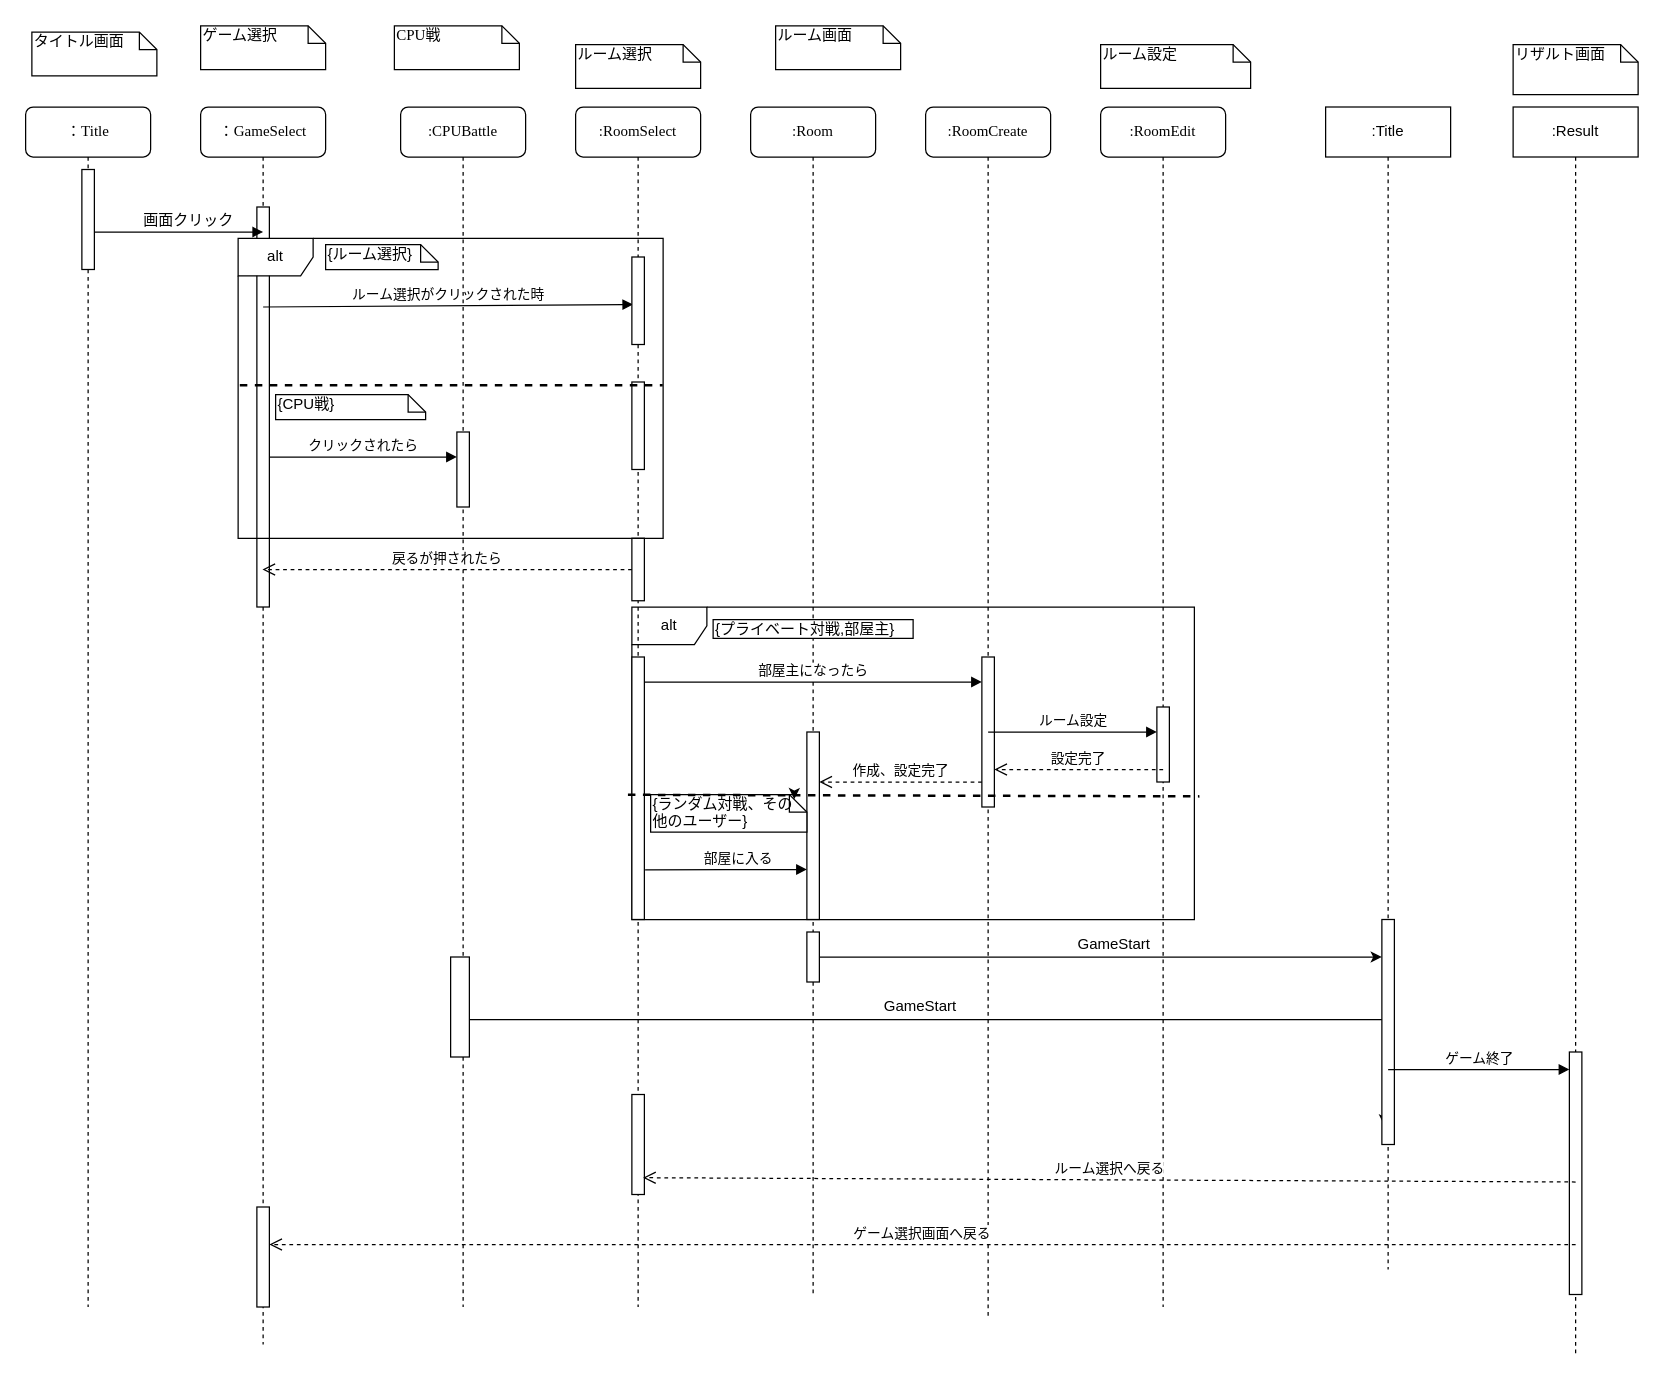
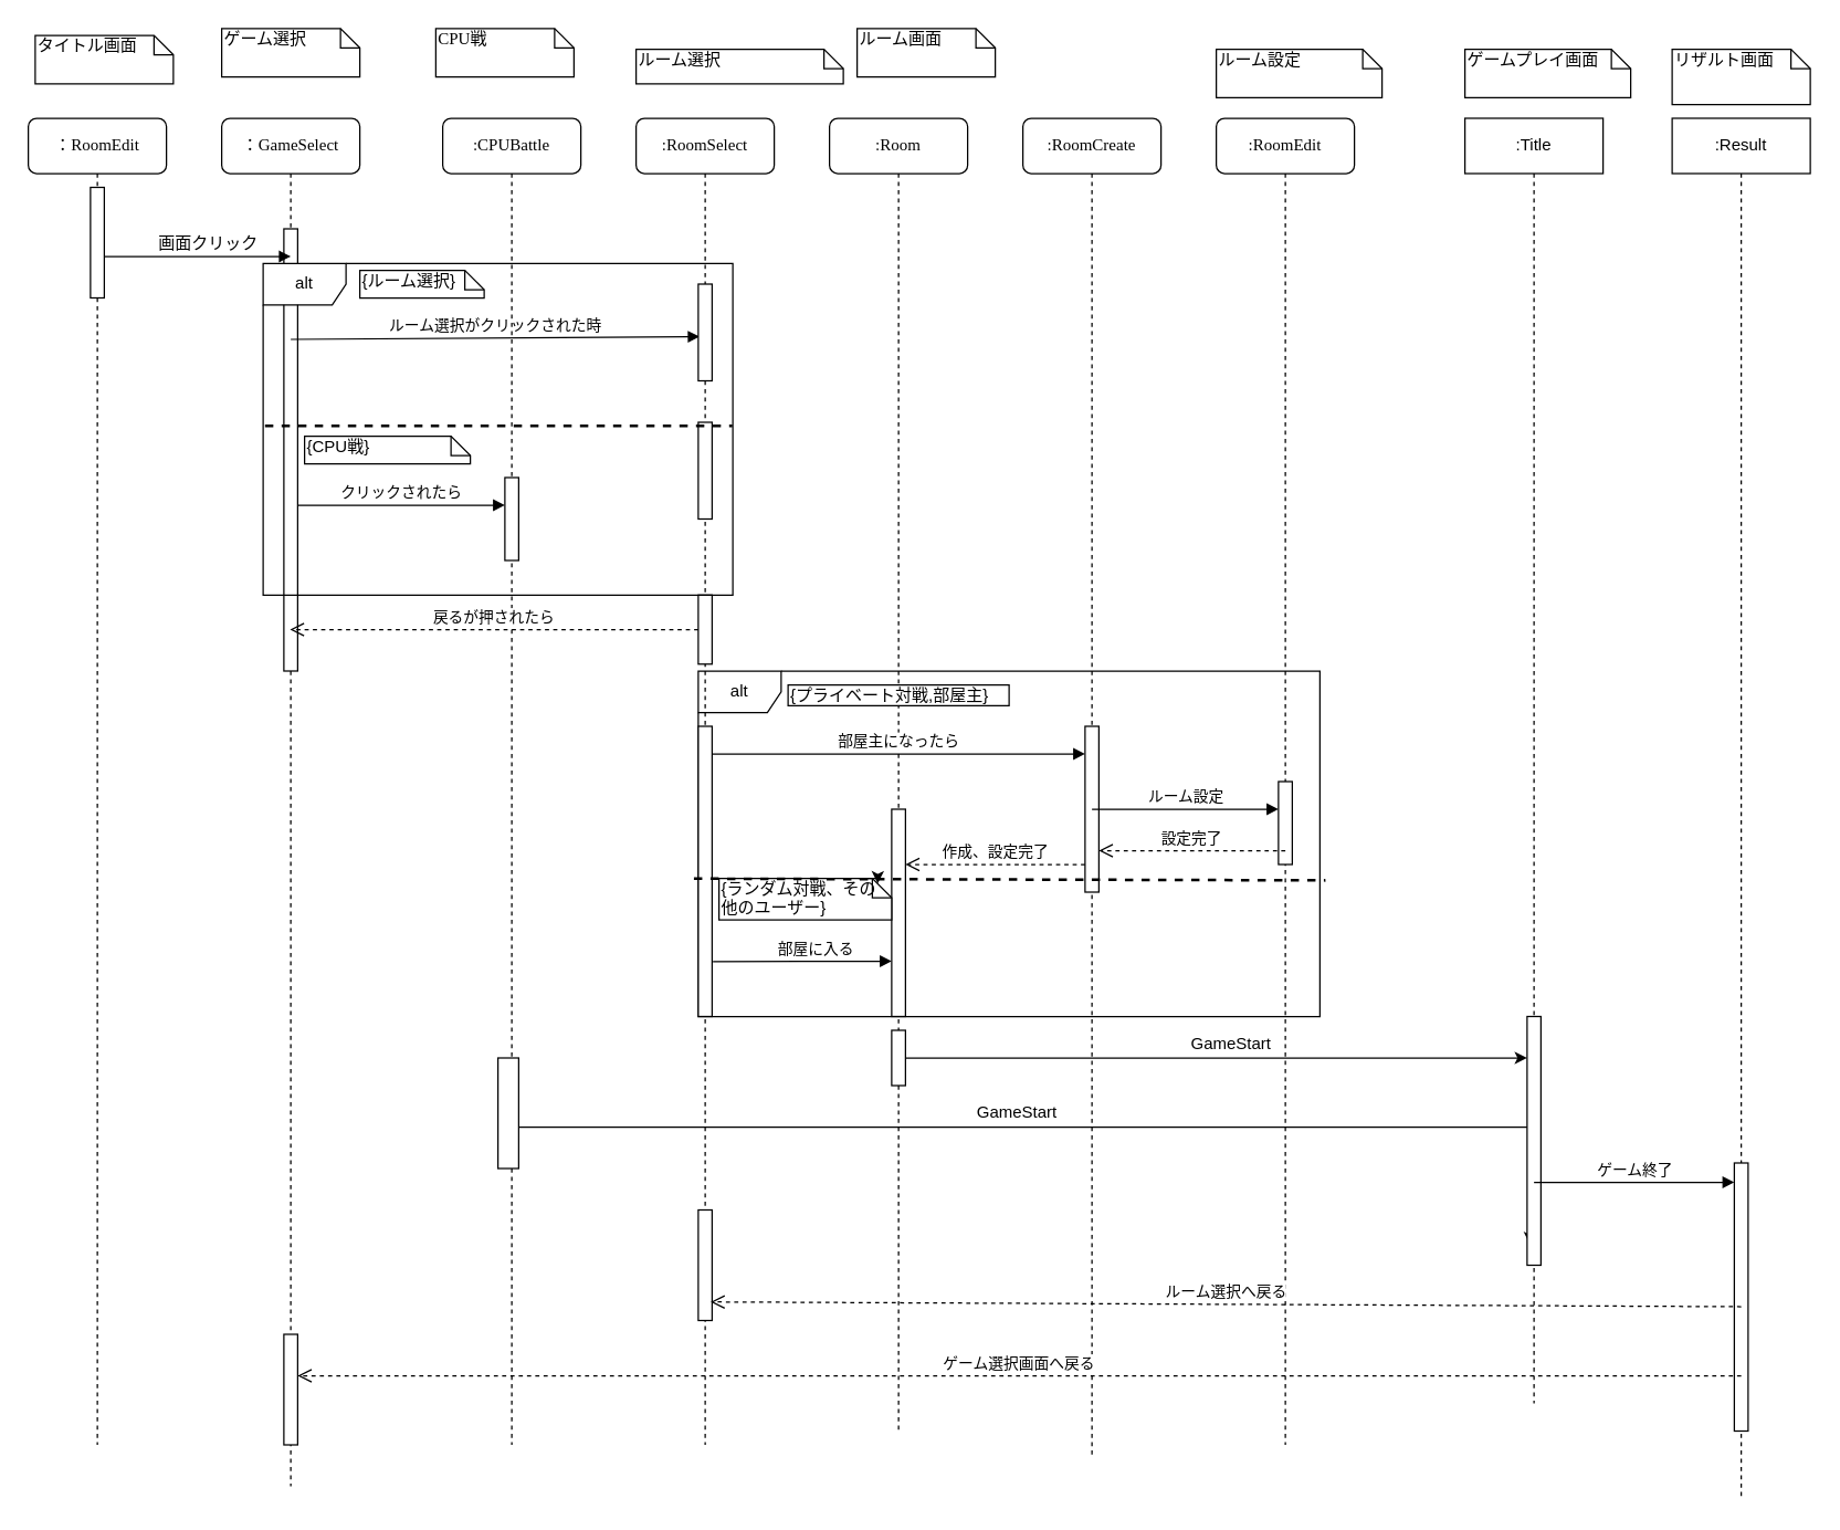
- <mxCell id="31" value="ルーム選択" style="shape=note;whiteSpace=wrap;html=1;size=14;verticalAlign=top;align=left;spacingTop=-6;rounded=0;shadow=0;comic=0;labelBackgroundColor=none;strokeColor=#000000;strokeWidth=1;fillColor=#FFFFFF;fontFamily=Verdana;fontSize=12;fontColor=#000000;" parent="1" vertex="1"><mxGeometry x="460" y="35" width="100" height="35" as="geometry" /></mxCell>
+ <mxCell id="31" value="ルーム選択" style="shape=note;whiteSpace=wrap;html=1;size=14;verticalAlign=top;align=left;spacingTop=-6;rounded=0;shadow=0;comic=0;labelBackgroundColor=none;strokeColor=#000000;strokeWidth=1;fillColor=#FFFFFF;fontFamily=Verdana;fontSize=12;fontColor=#000000;" parent="1" vertex="1"><mxGeometry x="460" y="35" width="150" height="25" as="geometry" /></mxCell>
+ <mxCell id="34" value="ゲームプレイ画面" style="shape=note;whiteSpace=wrap;html=1;size=14;verticalAlign=top;align=left;spacingTop=-6;rounded=0;shadow=0;comic=0;labelBackgroundColor=none;strokeColor=#000000;strokeWidth=1;fillColor=#FFFFFF;fontFamily=Verdana;fontSize=12;fontColor=#000000;" parent="1" vertex="1"><mxGeometry x="1060" y="35" width="120" height="35" as="geometry" /></mxCell>
- <mxCell id="25" value="&lt;font style=&quot;vertical-align: inherit&quot;&gt;&lt;font style=&quot;vertical-align: inherit&quot;&gt;：Title&lt;/font&gt;&lt;/font&gt;" style="shape=umlLifeline;perimeter=lifelinePerimeter;whiteSpace=wrap;html=1;container=1;collapsible=0;recursiveResize=0;outlineConnect=0;rounded=1;shadow=0;comic=0;labelBackgroundColor=none;strokeColor=#000000;strokeWidth=1;fillColor=#FFFFFF;fontFamily=Verdana;fontSize=12;fontColor=#000000;align=center;" parent="1" vertex="1"><mxGeometry x="20" y="85" width="100" height="960" as="geometry" /></mxCell>
+ <mxCell id="25" value="&lt;font style=&quot;vertical-align: inherit&quot;&gt;&lt;font style=&quot;vertical-align: inherit&quot;&gt;：RoomEdit&lt;/font&gt;&lt;/font&gt;" style="shape=umlLifeline;perimeter=lifelinePerimeter;whiteSpace=wrap;html=1;container=1;collapsible=0;recursiveResize=0;outlineConnect=0;rounded=1;shadow=0;comic=0;labelBackgroundColor=none;strokeColor=#000000;strokeWidth=1;fillColor=#FFFFFF;fontFamily=Verdana;fontSize=12;fontColor=#000000;align=center;" parent="1" vertex="1"><mxGeometry x="20" y="85" width="100" height="960" as="geometry" /></mxCell>
